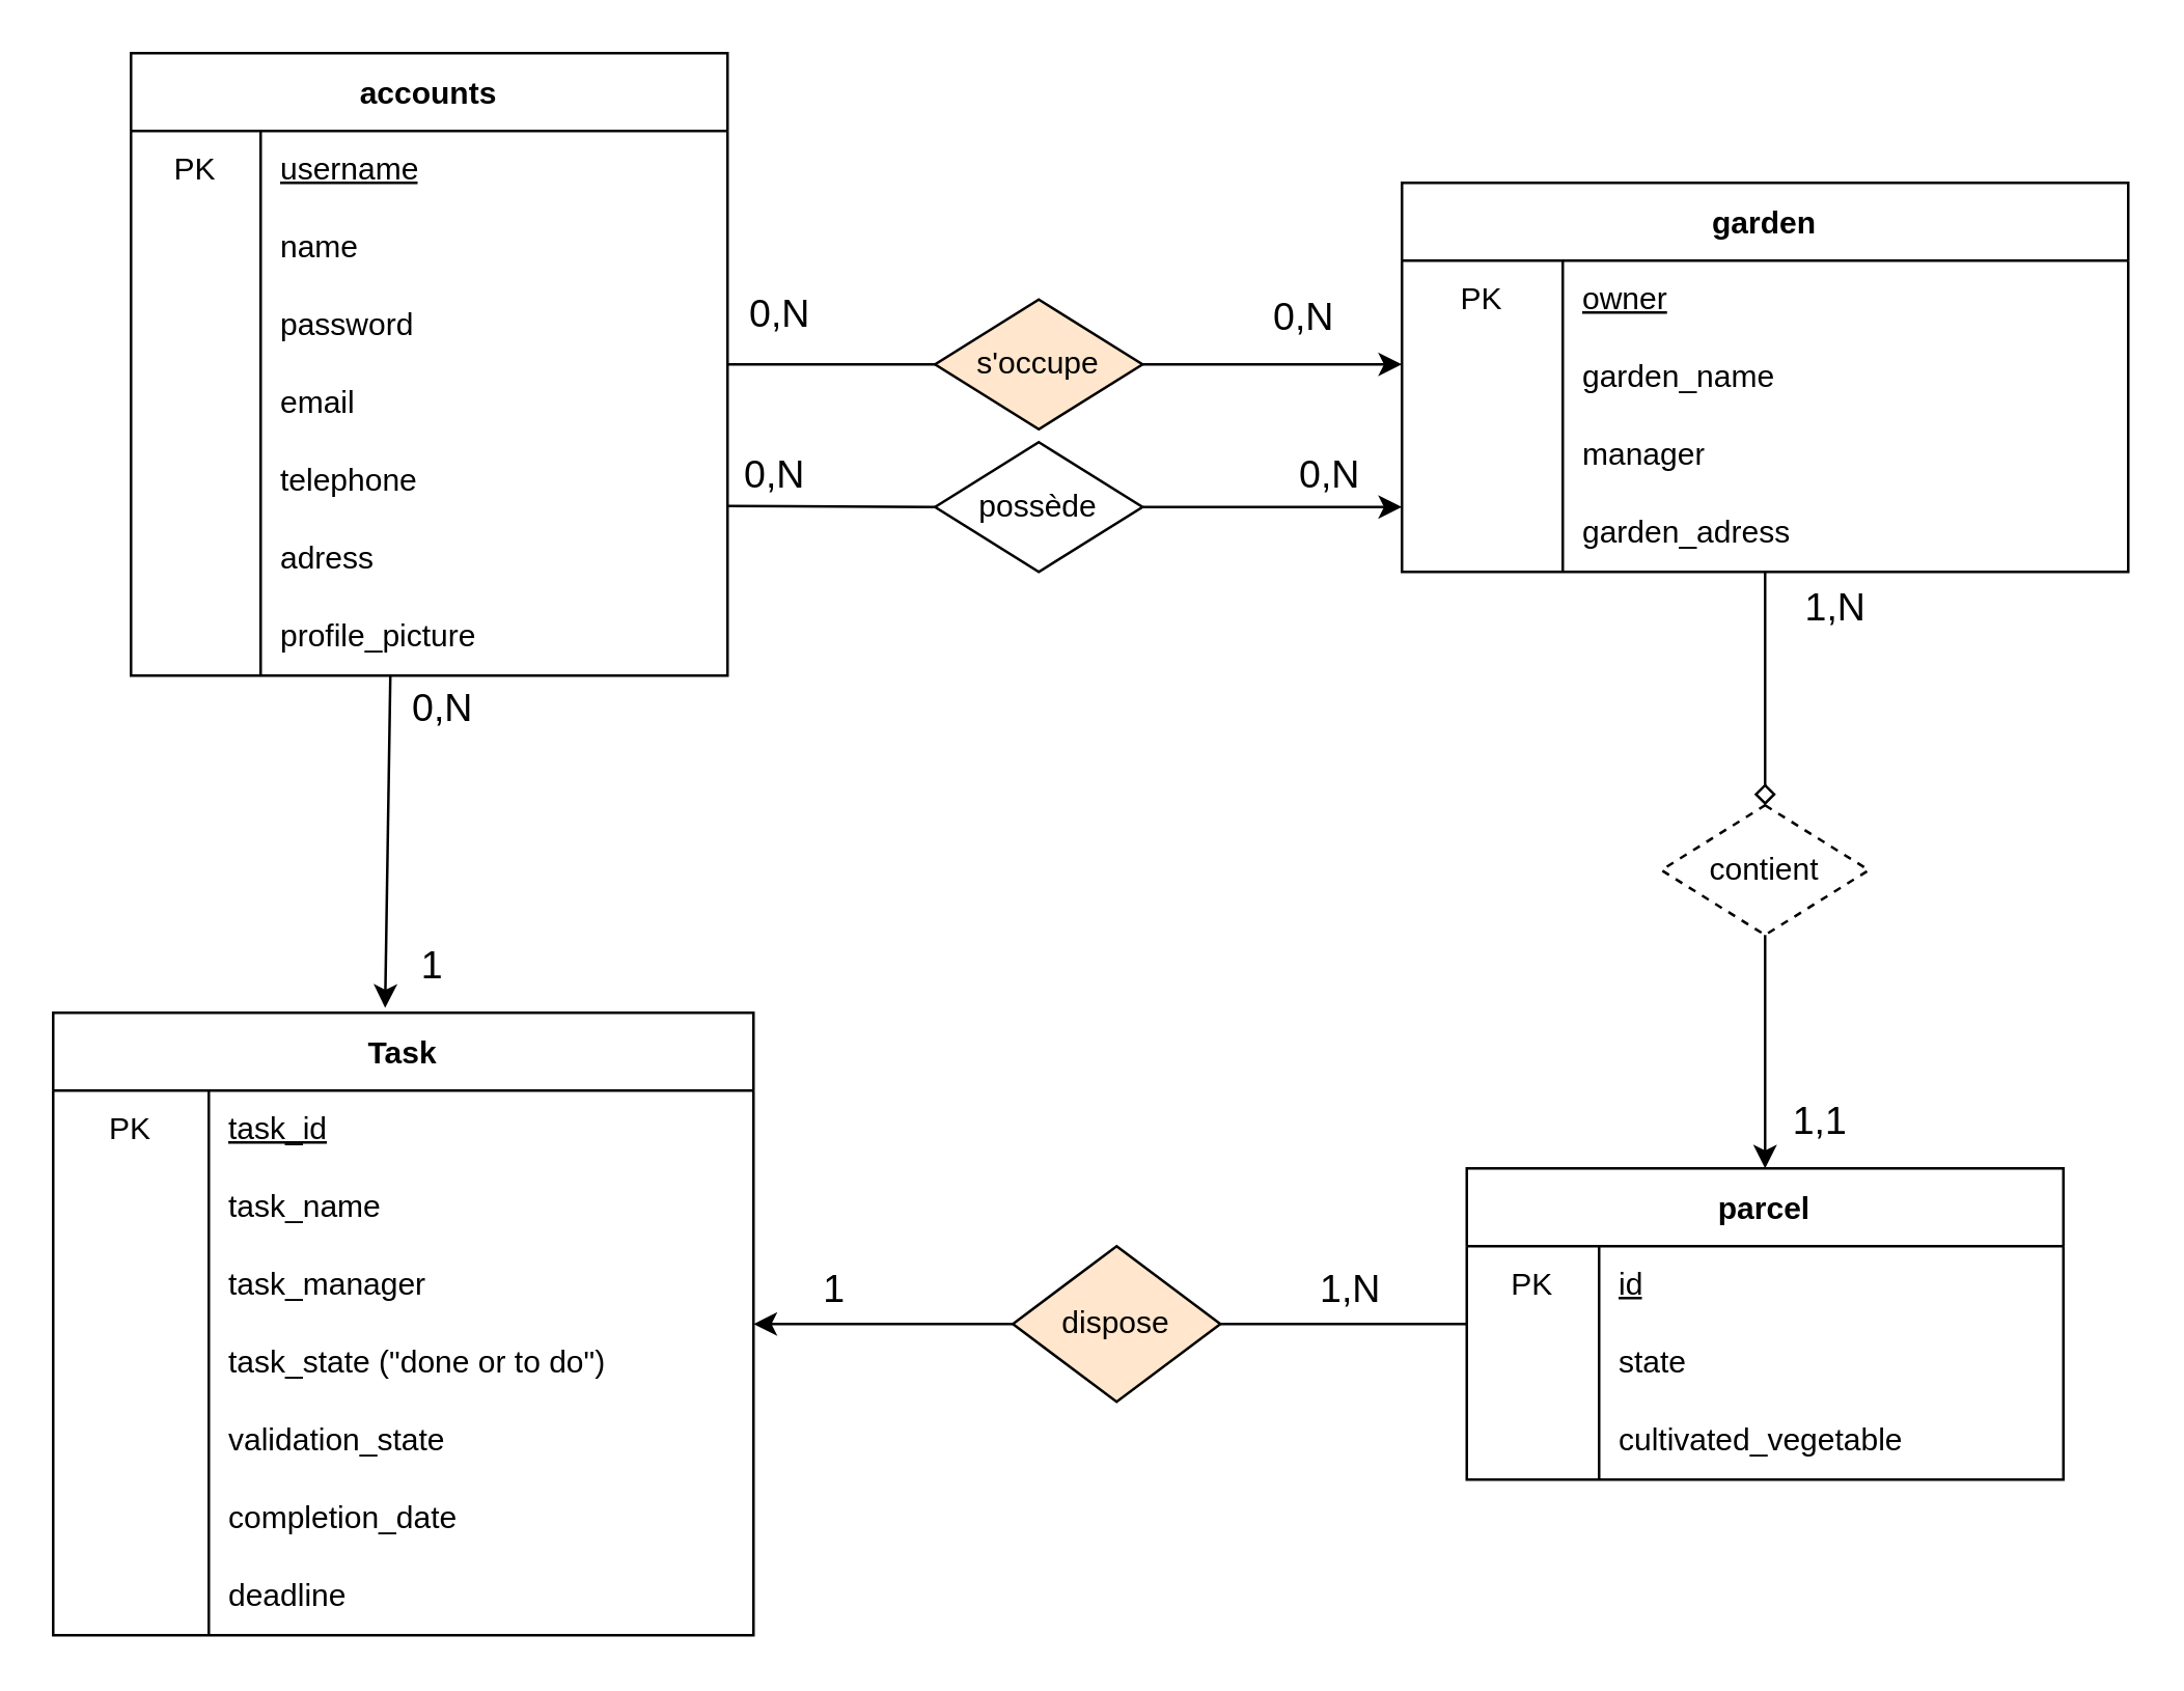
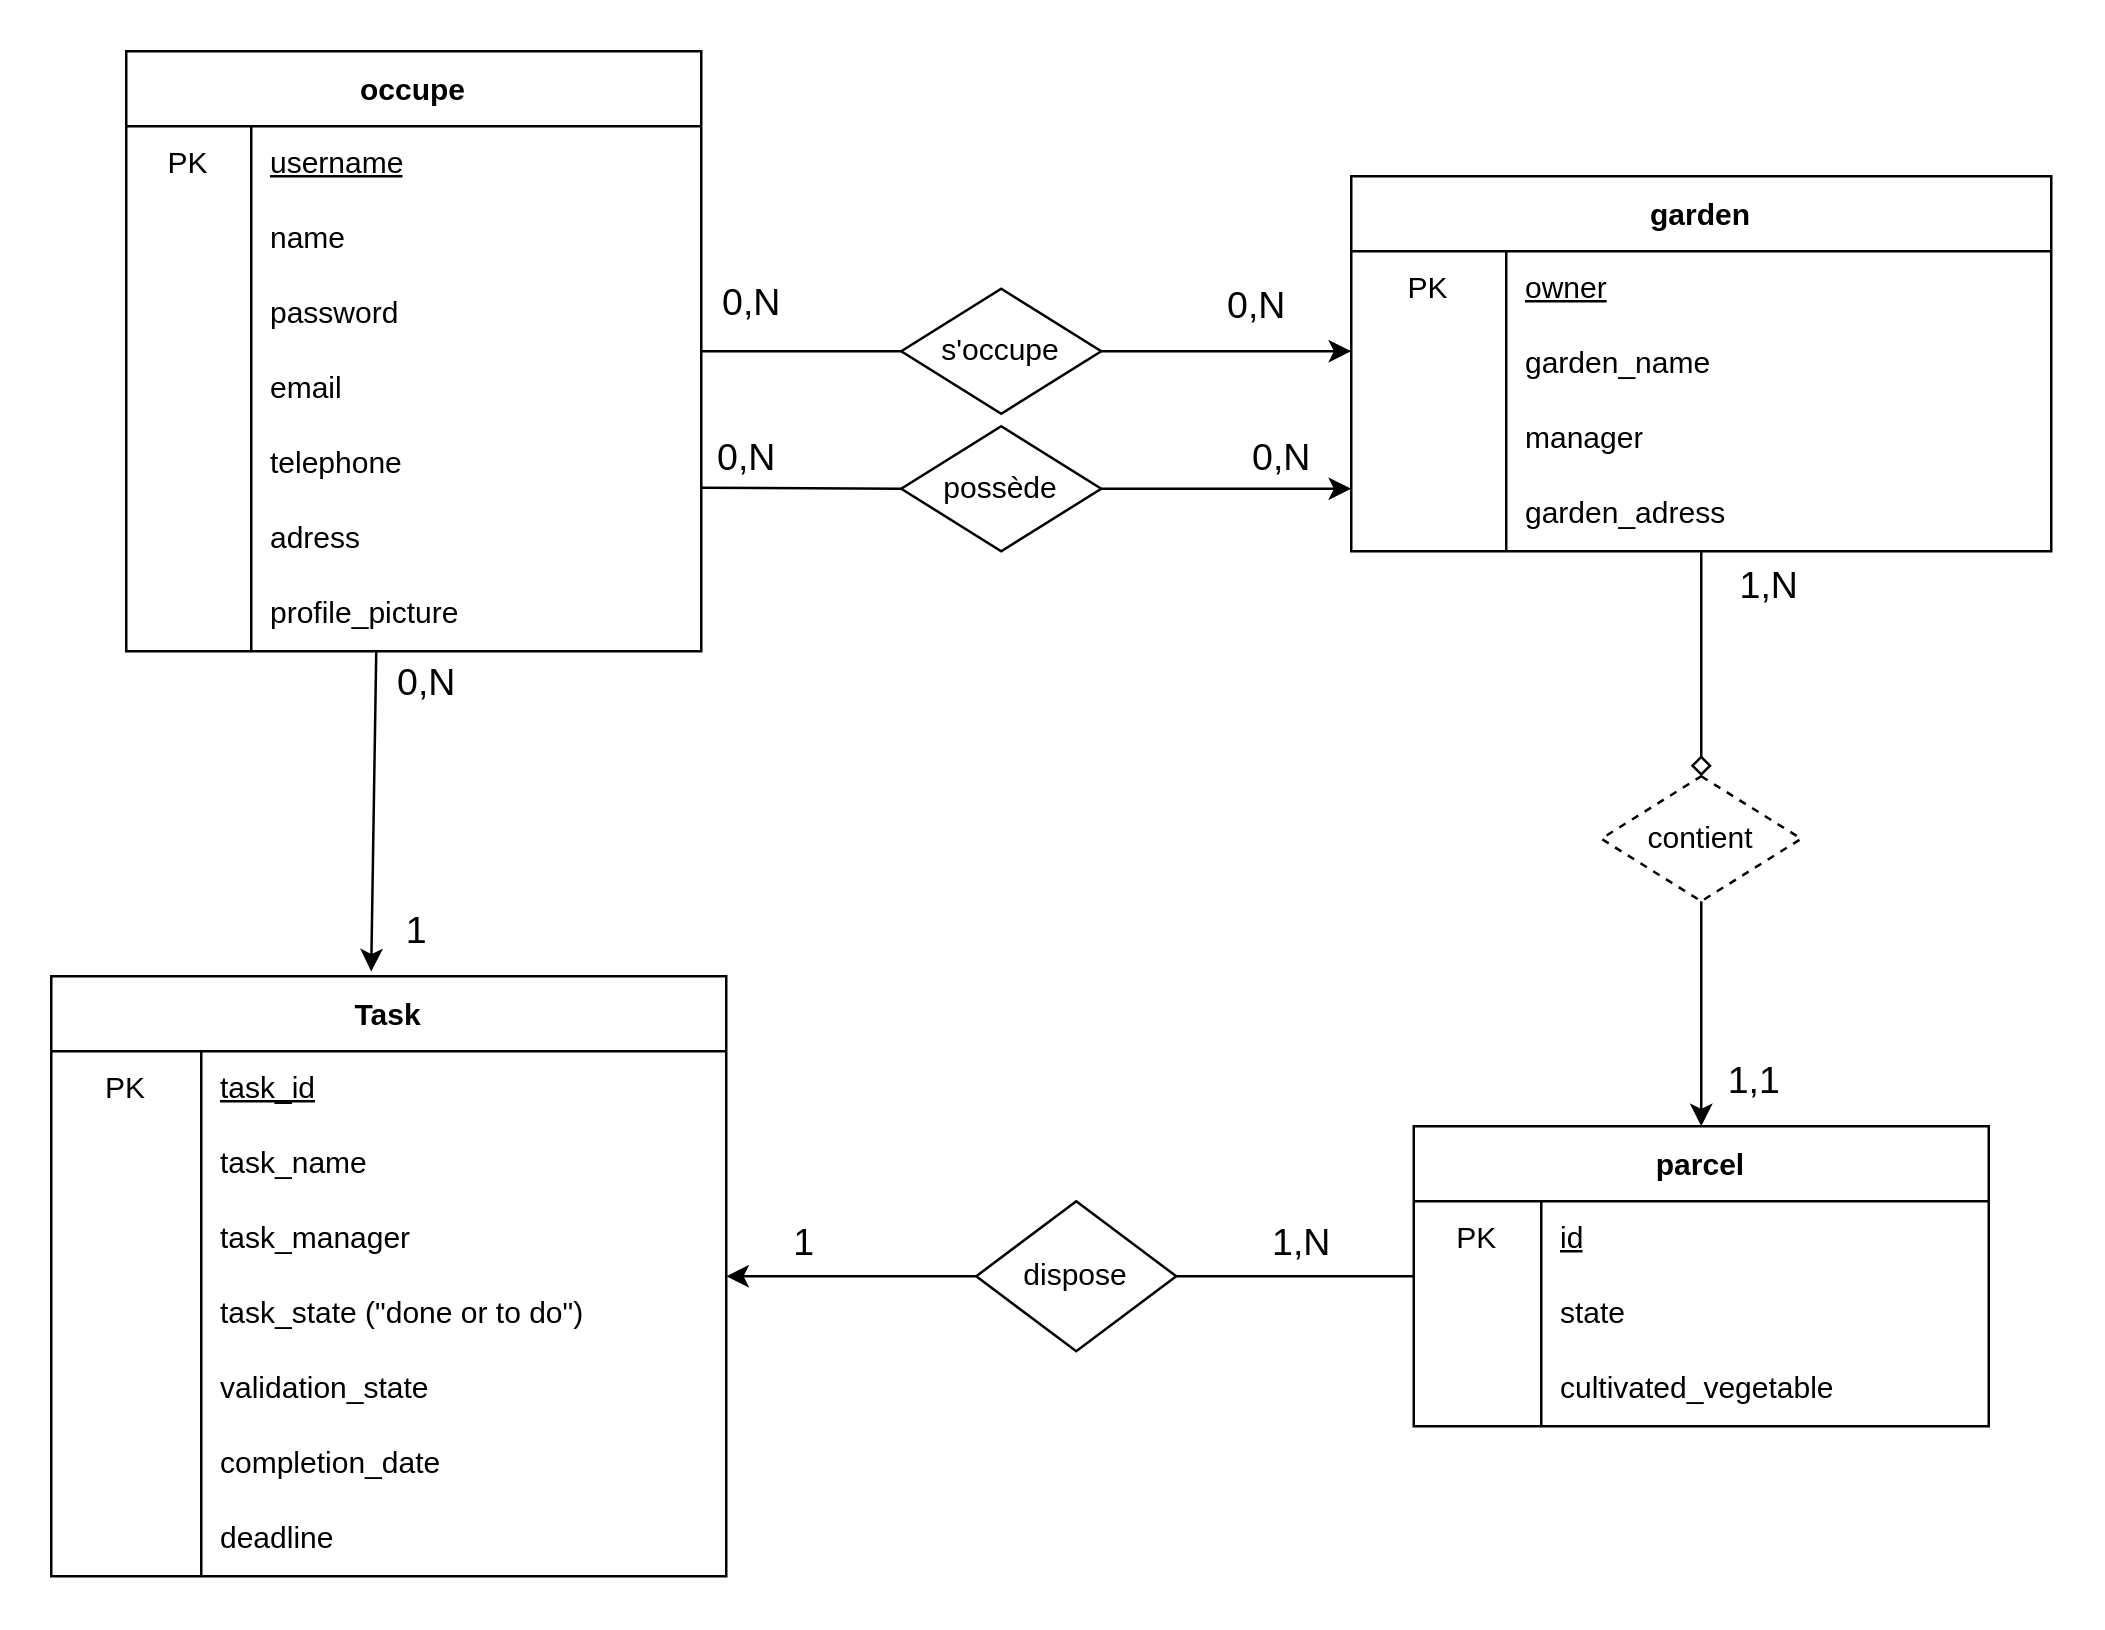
- <mxCell id="2" value="accounts" style="shape=table;startSize=30;container=1;collapsible=0;childLayout=tableLayout;fixedRows=1;rowLines=0;fontStyle=1;" parent="1" vertex="1"><mxGeometry x="50" y="20" width="230" height="240" as="geometry" /></mxCell>
+ <mxCell id="2" value="occupe" style="shape=table;startSize=30;container=1;collapsible=0;childLayout=tableLayout;fixedRows=1;rowLines=0;fontStyle=1;" parent="1" vertex="1"><mxGeometry x="50" y="20" width="230" height="240" as="geometry" /></mxCell>
- <mxCell id="61" value="s'occupe" style="rhombus;whiteSpace=wrap;html=1;fillColor=#ffe6cc;" parent="1" vertex="1"><mxGeometry x="360" y="115" width="80" height="50" as="geometry" /></mxCell>
+ <mxCell id="61" value="s'occupe" style="rhombus;whiteSpace=wrap;html=1;" parent="1" vertex="1"><mxGeometry x="360" y="115" width="80" height="50" as="geometry" /></mxCell>
- <mxCell id="88" value="dispose" style="rhombus;whiteSpace=wrap;html=1;fillColor=#ffe6cc;" parent="1" vertex="1"><mxGeometry x="390" y="480" width="80" height="60" as="geometry" /></mxCell>
+ <mxCell id="88" value="dispose" style="rhombus;whiteSpace=wrap;html=1;" parent="1" vertex="1"><mxGeometry x="390" y="480" width="80" height="60" as="geometry" /></mxCell>
